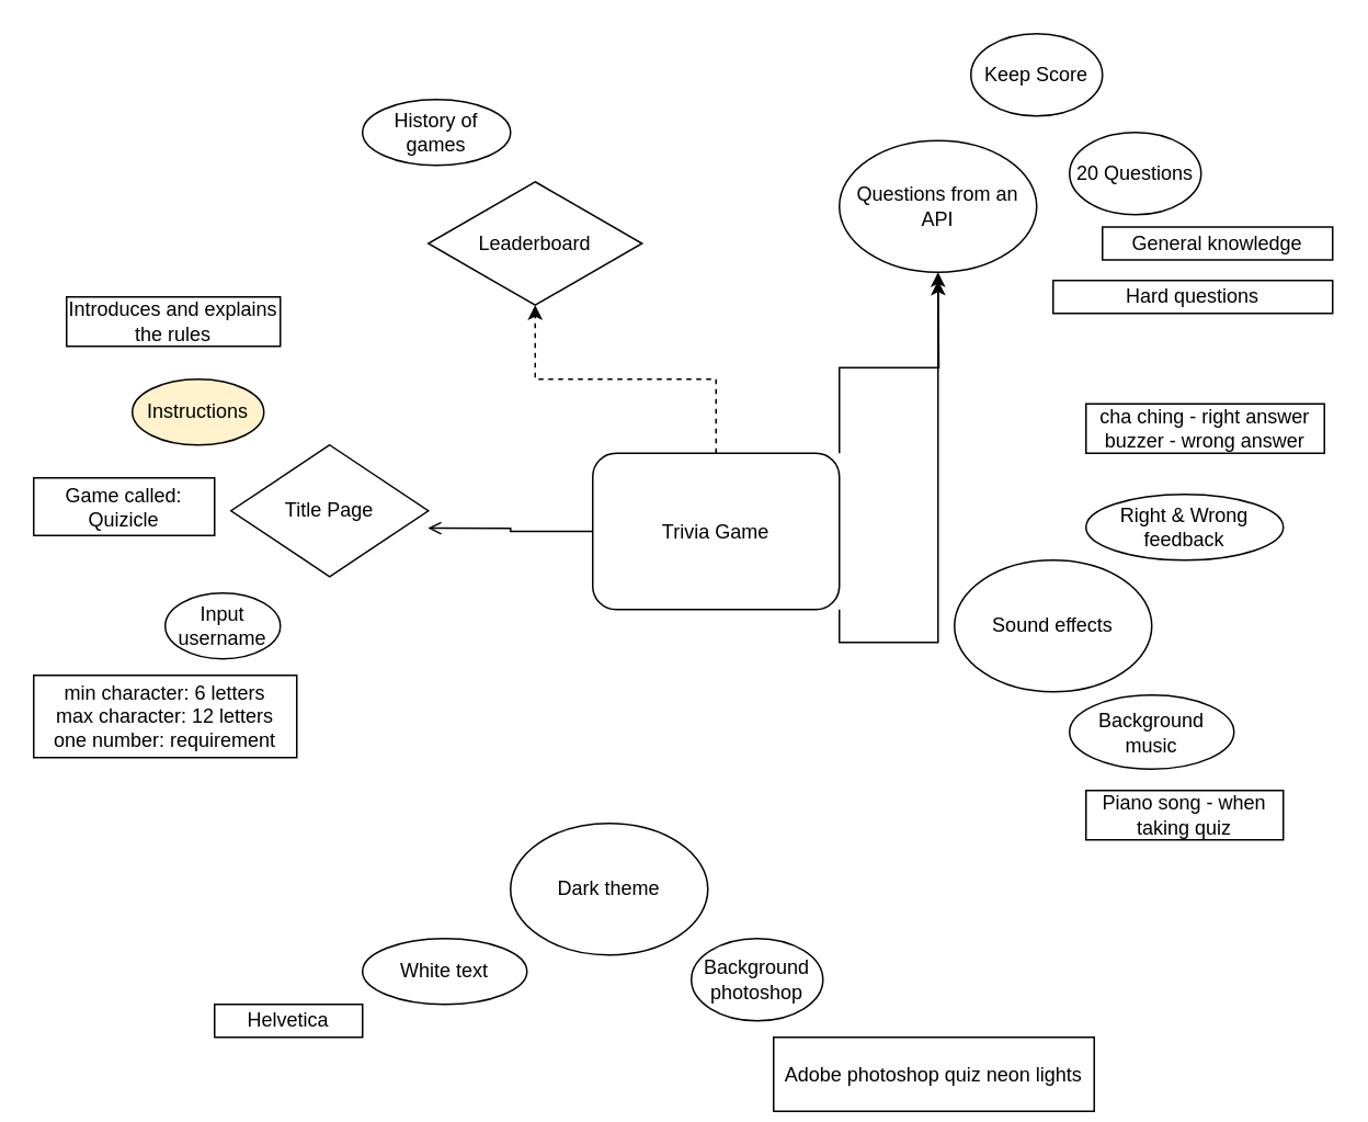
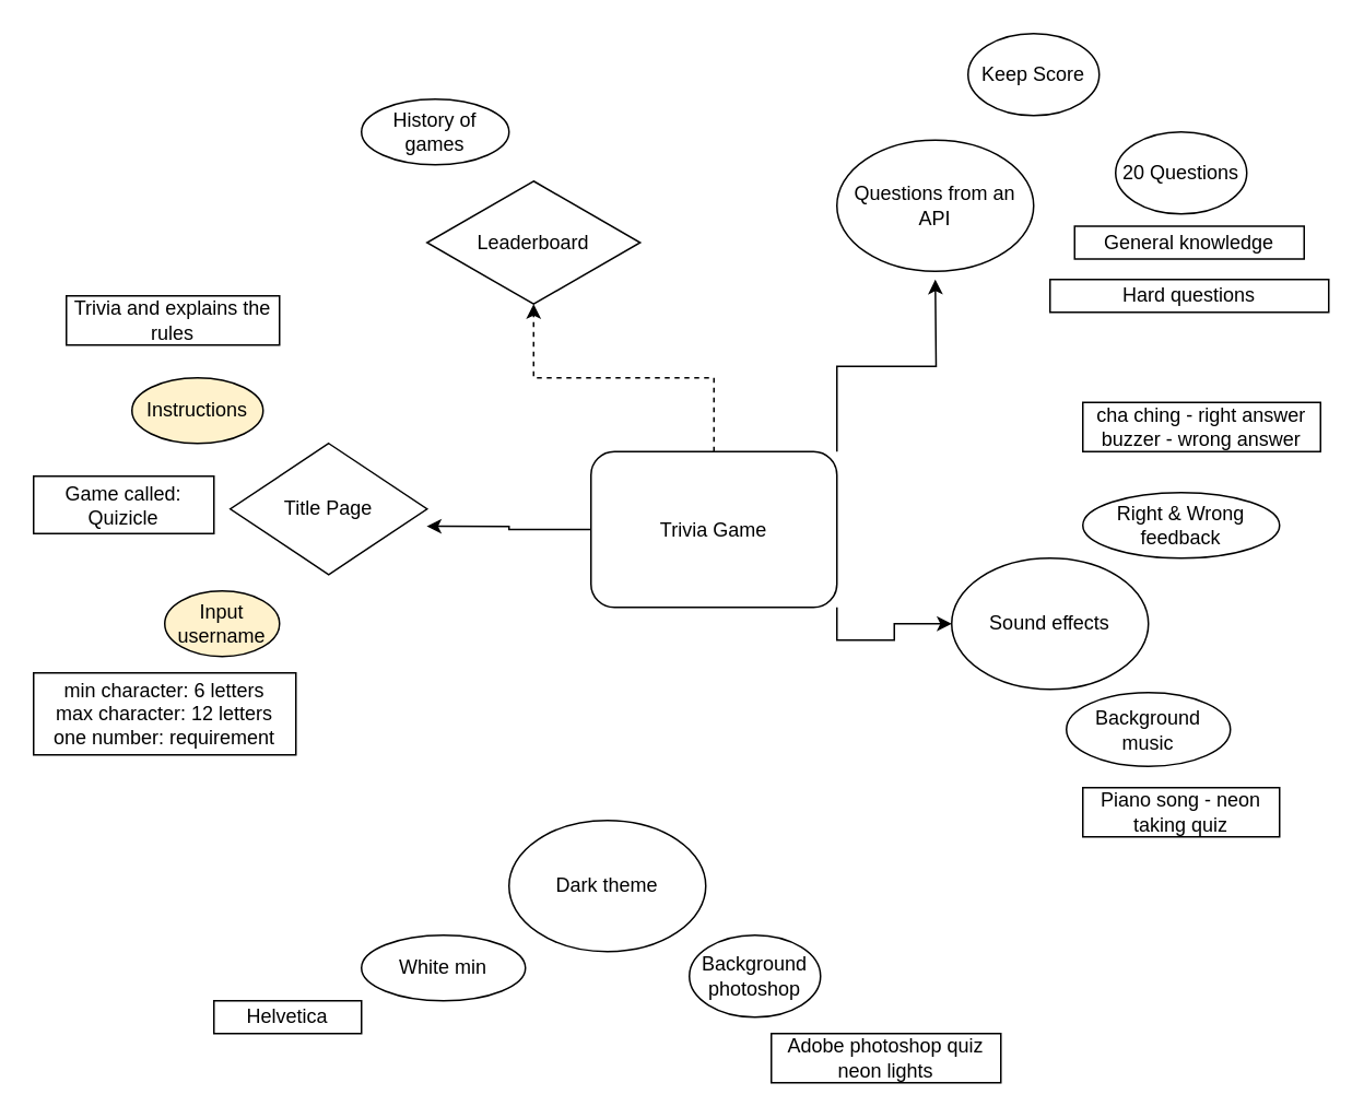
- <mxCell id="10" value="20 Questions" style="ellipse;whiteSpace=wrap;html=1;" vertex="1" parent="1"><mxGeometry x="650" y="80" width="80" height="50" as="geometry" /></mxCell>
+ <mxCell id="10" value="20 Questions" style="ellipse;whiteSpace=wrap;html=1;" vertex="1" parent="1"><mxGeometry x="680" y="80" width="80" height="50" as="geometry" /></mxCell>
- <mxCell id="28" value="General knowledge" style="rounded=0;whiteSpace=wrap;html=1;" vertex="1" parent="1"><mxGeometry x="670" y="137.5" width="140" height="20" as="geometry" /></mxCell>
+ <mxCell id="28" value="General knowledge" style="rounded=0;whiteSpace=wrap;html=1;" vertex="1" parent="1"><mxGeometry x="655" y="137.5" width="140" height="20" as="geometry" /></mxCell>
- <mxCell id="24" value="Introduces and explains the rules" style="rounded=0;whiteSpace=wrap;html=1;" vertex="1" parent="1"><mxGeometry x="40" y="180" width="130" height="30" as="geometry" /></mxCell>
+ <mxCell id="24" value="Trivia and explains the rules" style="rounded=0;whiteSpace=wrap;html=1;" vertex="1" parent="1"><mxGeometry x="40" y="180" width="130" height="30" as="geometry" /></mxCell>
- <mxCell id="2" style="edgeStyle=orthogonalEdgeStyle;rounded=0;orthogonalLoop=1;jettySize=auto;html=1;exitX=0;exitY=0.5;exitDx=0;exitDy=0;entryX=0.998;entryY=0.632;entryDx=0;entryDy=0;entryPerimeter=0;endArrow=open;" edge="1" parent="1" source="6" target="11"><mxGeometry relative="1" as="geometry" /></mxCell>
+ <mxCell id="2" style="edgeStyle=orthogonalEdgeStyle;rounded=0;orthogonalLoop=1;jettySize=auto;html=1;exitX=0;exitY=0.5;exitDx=0;exitDy=0;entryX=0.998;entryY=0.632;entryDx=0;entryDy=0;entryPerimeter=0;" edge="1" parent="1" source="6" target="11"><mxGeometry relative="1" as="geometry" /></mxCell>
- <mxCell id="5" style="edgeStyle=orthogonalEdgeStyle;rounded=0;orthogonalLoop=1;jettySize=auto;html=1;exitX=1;exitY=1;exitDx=0;exitDy=0;" edge="1" parent="1" source="6" target="9"><mxGeometry relative="1" as="geometry" /></mxCell>
+ <mxCell id="5" style="edgeStyle=orthogonalEdgeStyle;rounded=0;orthogonalLoop=1;jettySize=auto;html=1;exitX=1;exitY=1;exitDx=0;exitDy=0;entryX=0;entryY=0.5;entryDx=0;entryDy=0;" edge="1" parent="1" source="6" target="17"><mxGeometry relative="1" as="geometry" /></mxCell>
- <mxCell id="8" value="Input username" style="ellipse;whiteSpace=wrap;html=1;" vertex="1" parent="1"><mxGeometry x="100" y="360" width="70" height="40" as="geometry" /></mxCell>
+ <mxCell id="8" value="Input username" style="ellipse;whiteSpace=wrap;html=1;fillColor=#fff2cc;" vertex="1" parent="1"><mxGeometry x="100" y="360" width="70" height="40" as="geometry" /></mxCell>
- <mxCell id="27" value="Piano song - when taking quiz" style="rounded=0;whiteSpace=wrap;html=1;" vertex="1" parent="1"><mxGeometry x="660" y="480" width="120" height="30" as="geometry" /></mxCell>
+ <mxCell id="27" value="Piano song - neon taking quiz" style="rounded=0;whiteSpace=wrap;html=1;" vertex="1" parent="1"><mxGeometry x="660" y="480" width="120" height="30" as="geometry" /></mxCell>
- <mxCell id="15" value="White text" style="ellipse;whiteSpace=wrap;html=1;" vertex="1" parent="1"><mxGeometry x="220" y="570" width="100" height="40" as="geometry" /></mxCell>
+ <mxCell id="15" value="White min" style="ellipse;whiteSpace=wrap;html=1;" vertex="1" parent="1"><mxGeometry x="220" y="570" width="100" height="40" as="geometry" /></mxCell>
- <mxCell id="21" value="Adobe photoshop quiz neon lights" style="rounded=0;whiteSpace=wrap;html=1;" vertex="1" parent="1"><mxGeometry x="470" y="630" width="195" height="45" as="geometry" /></mxCell>
+ <mxCell id="21" value="Adobe photoshop quiz neon lights" style="rounded=0;whiteSpace=wrap;html=1;" vertex="1" parent="1"><mxGeometry x="470" y="630" width="140" height="30" as="geometry" /></mxCell>
